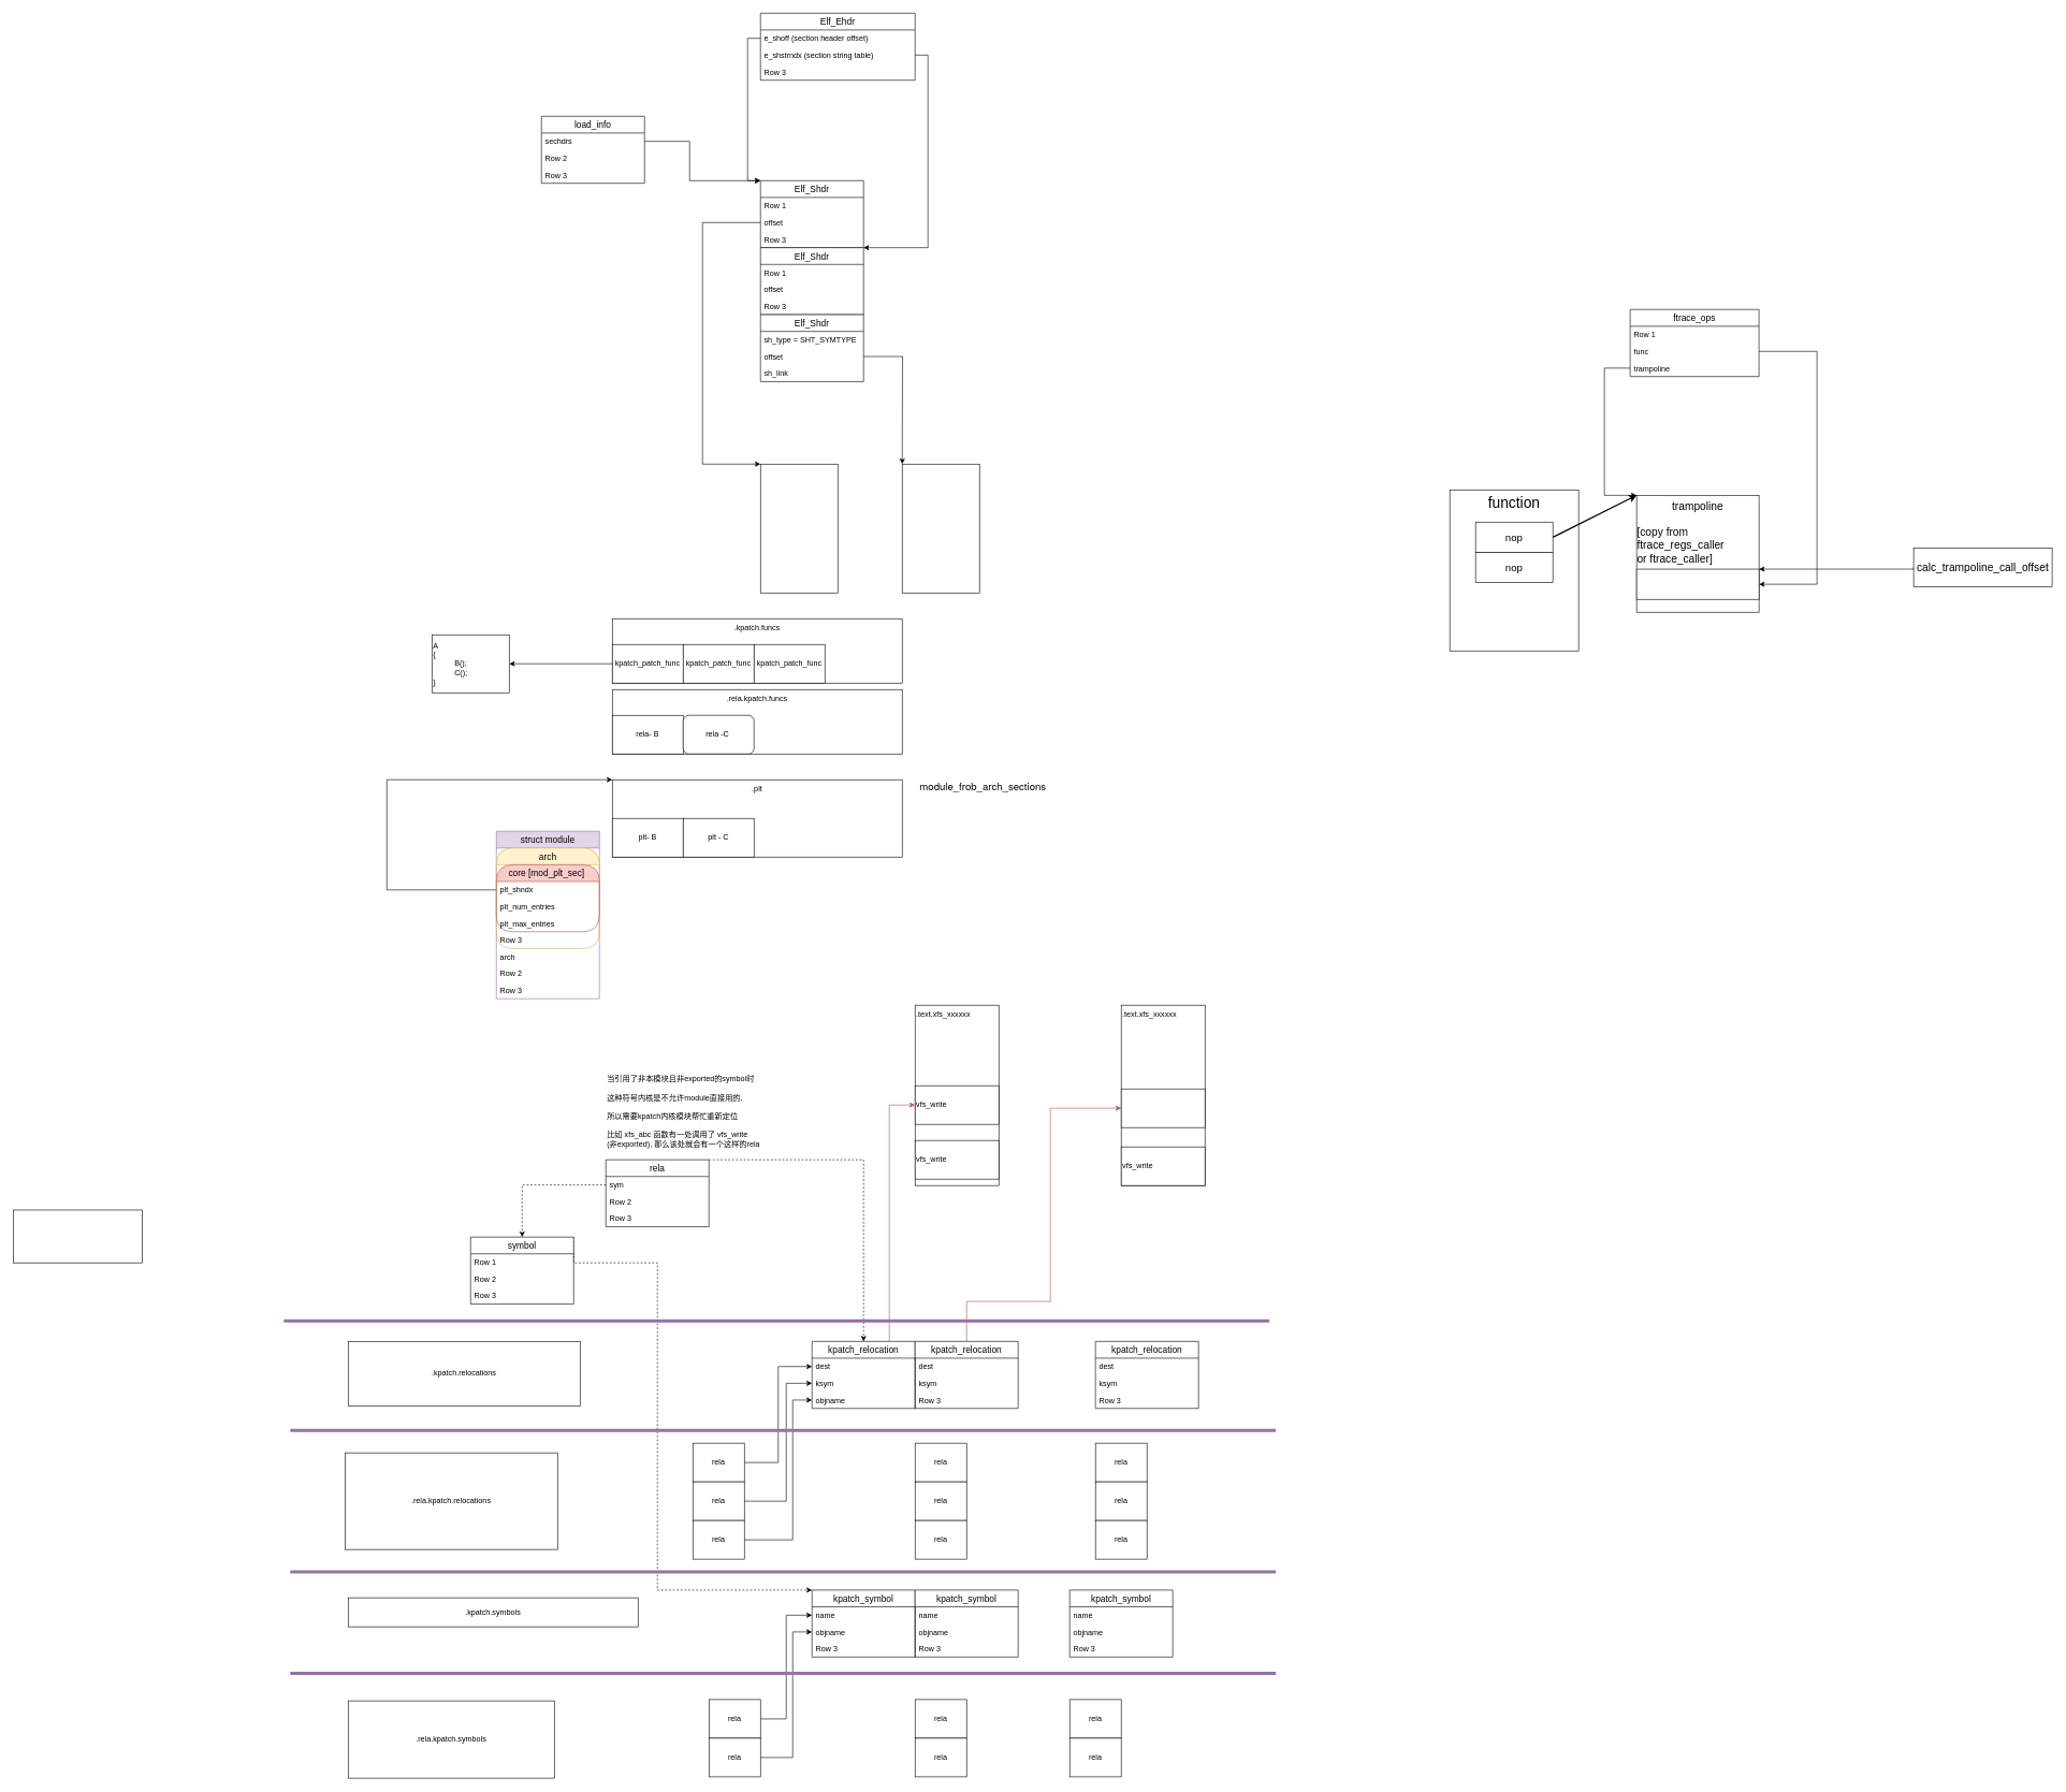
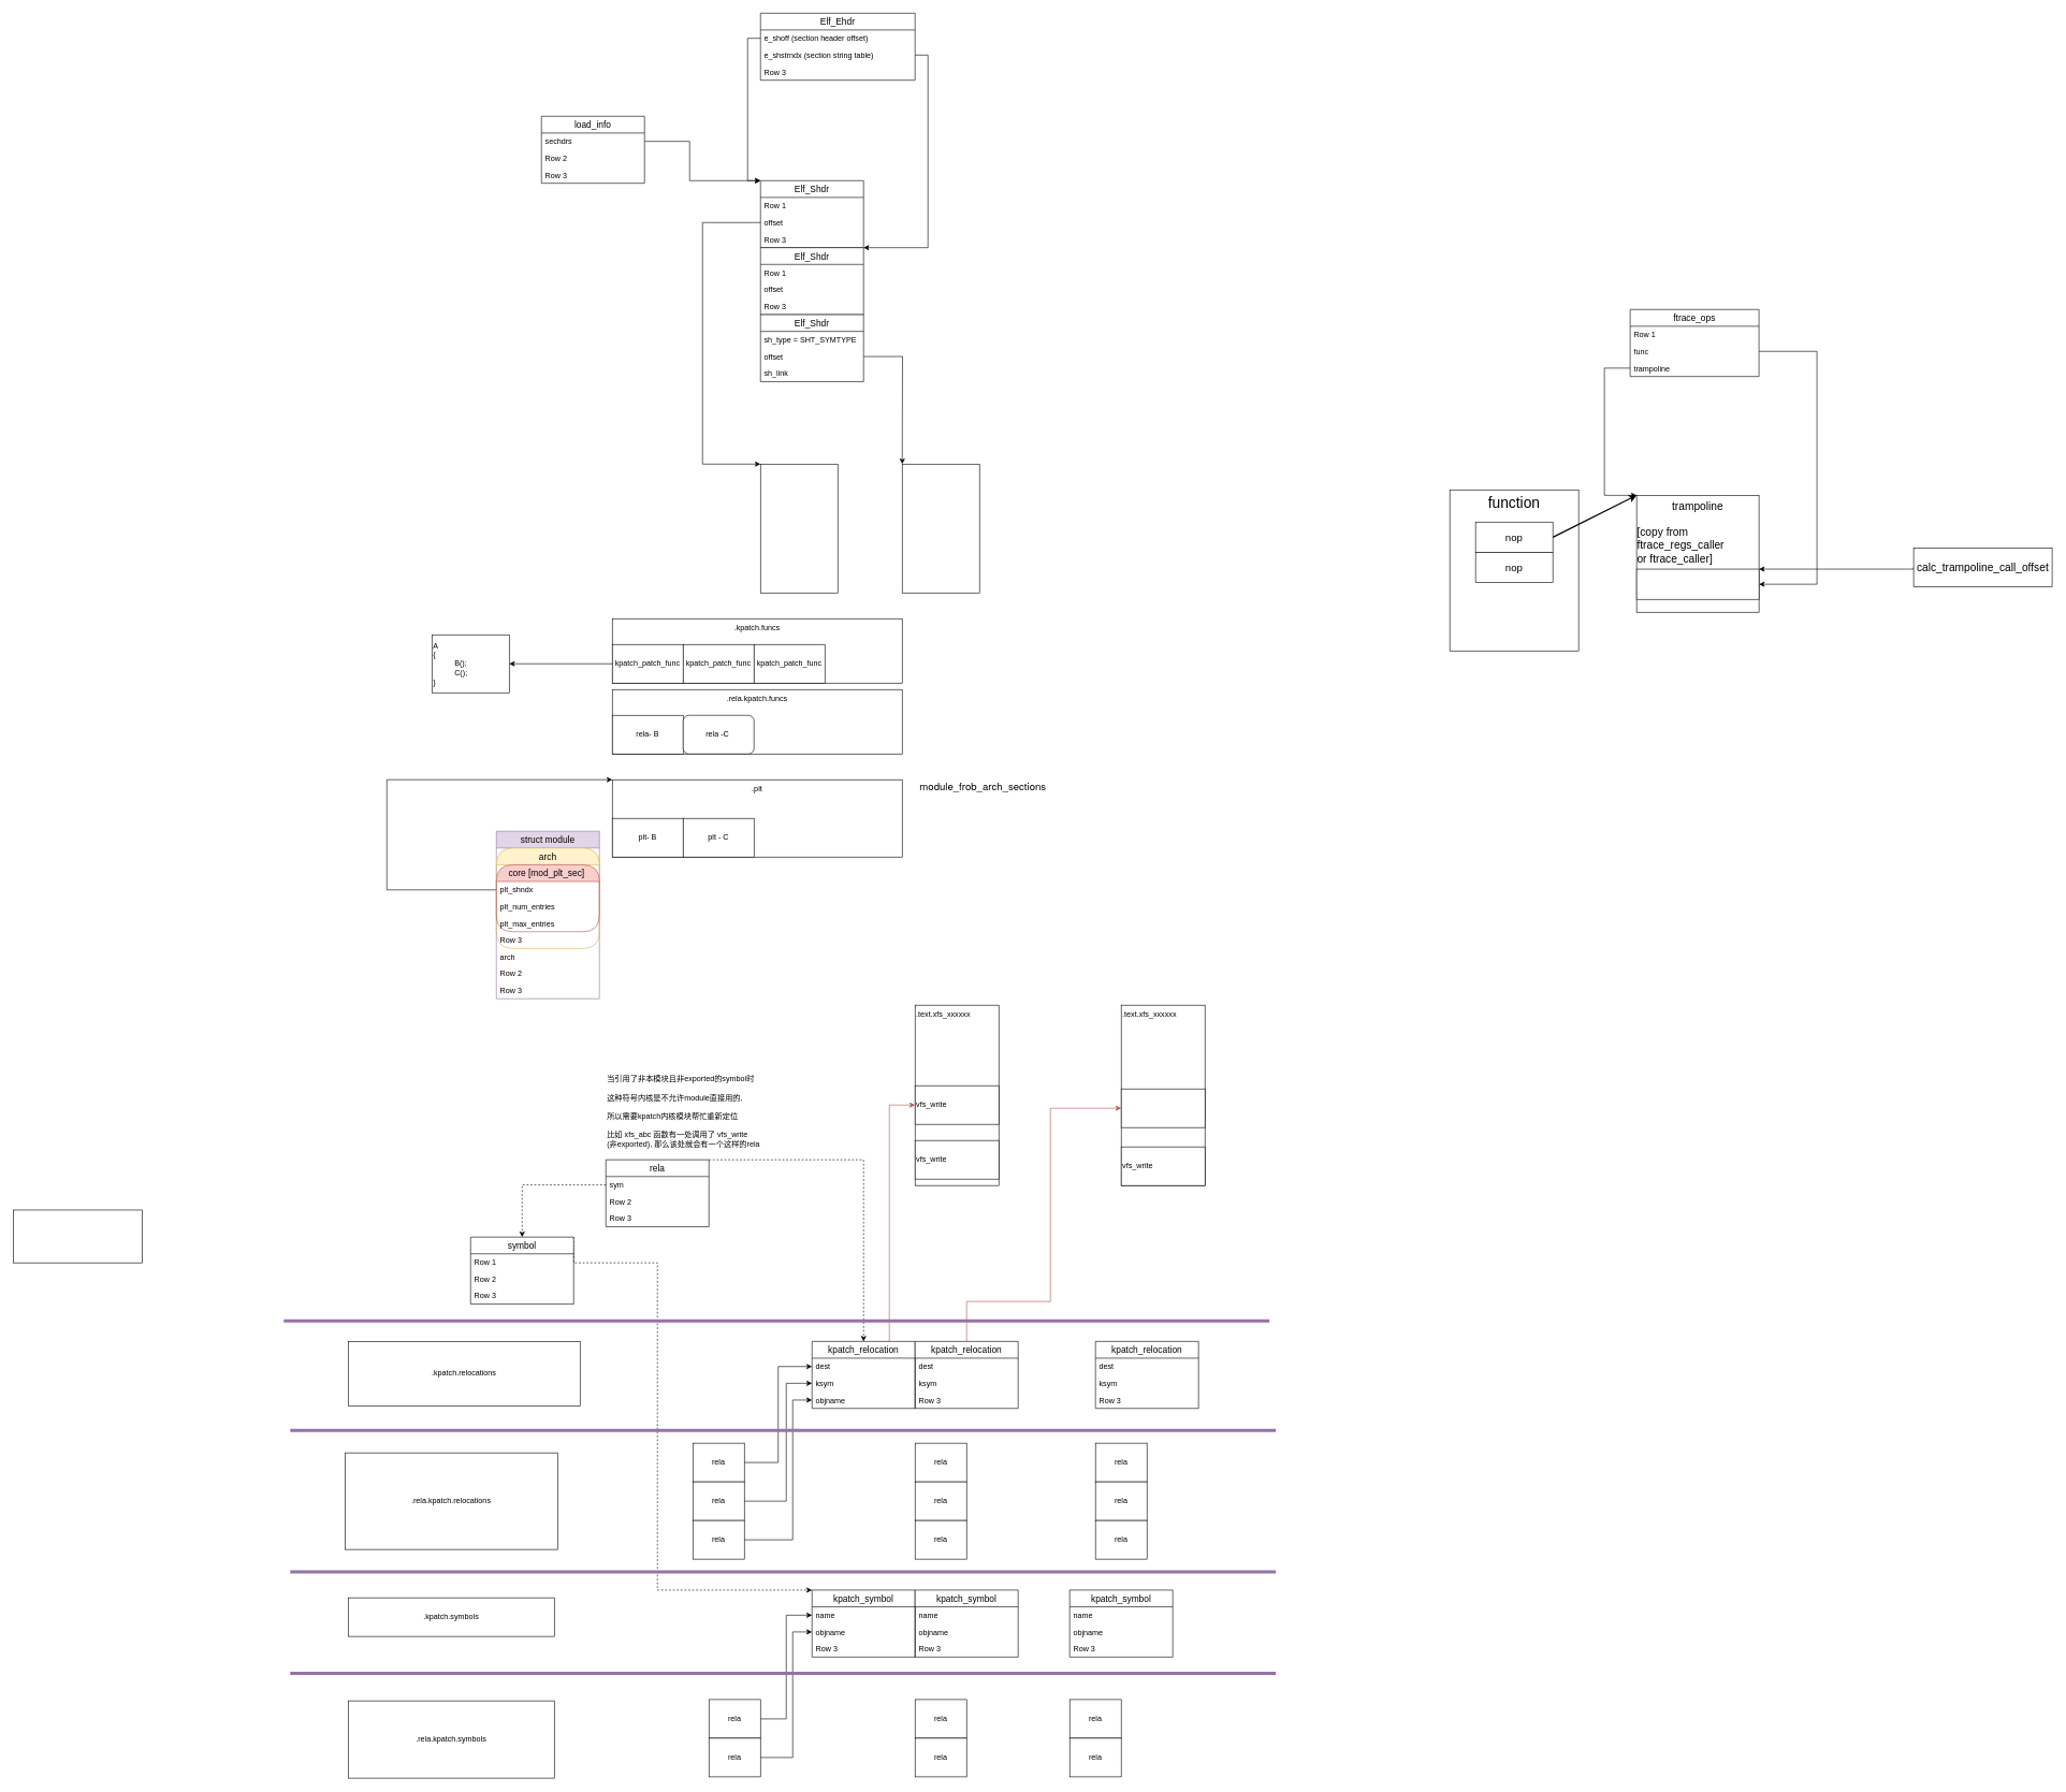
- <mxCell id="55" value=".kpatch.symbols" style="rounded=0;whiteSpace=wrap;html=1;" vertex="1" parent="1"><mxGeometry x="540" y="2480" width="450" height="45" as="geometry" /></mxCell>
+ <mxCell id="55" value=".kpatch.symbols" style="rounded=0;whiteSpace=wrap;html=1;" vertex="1" parent="1"><mxGeometry x="540" y="2480" width="320" height="60" as="geometry" /></mxCell>
